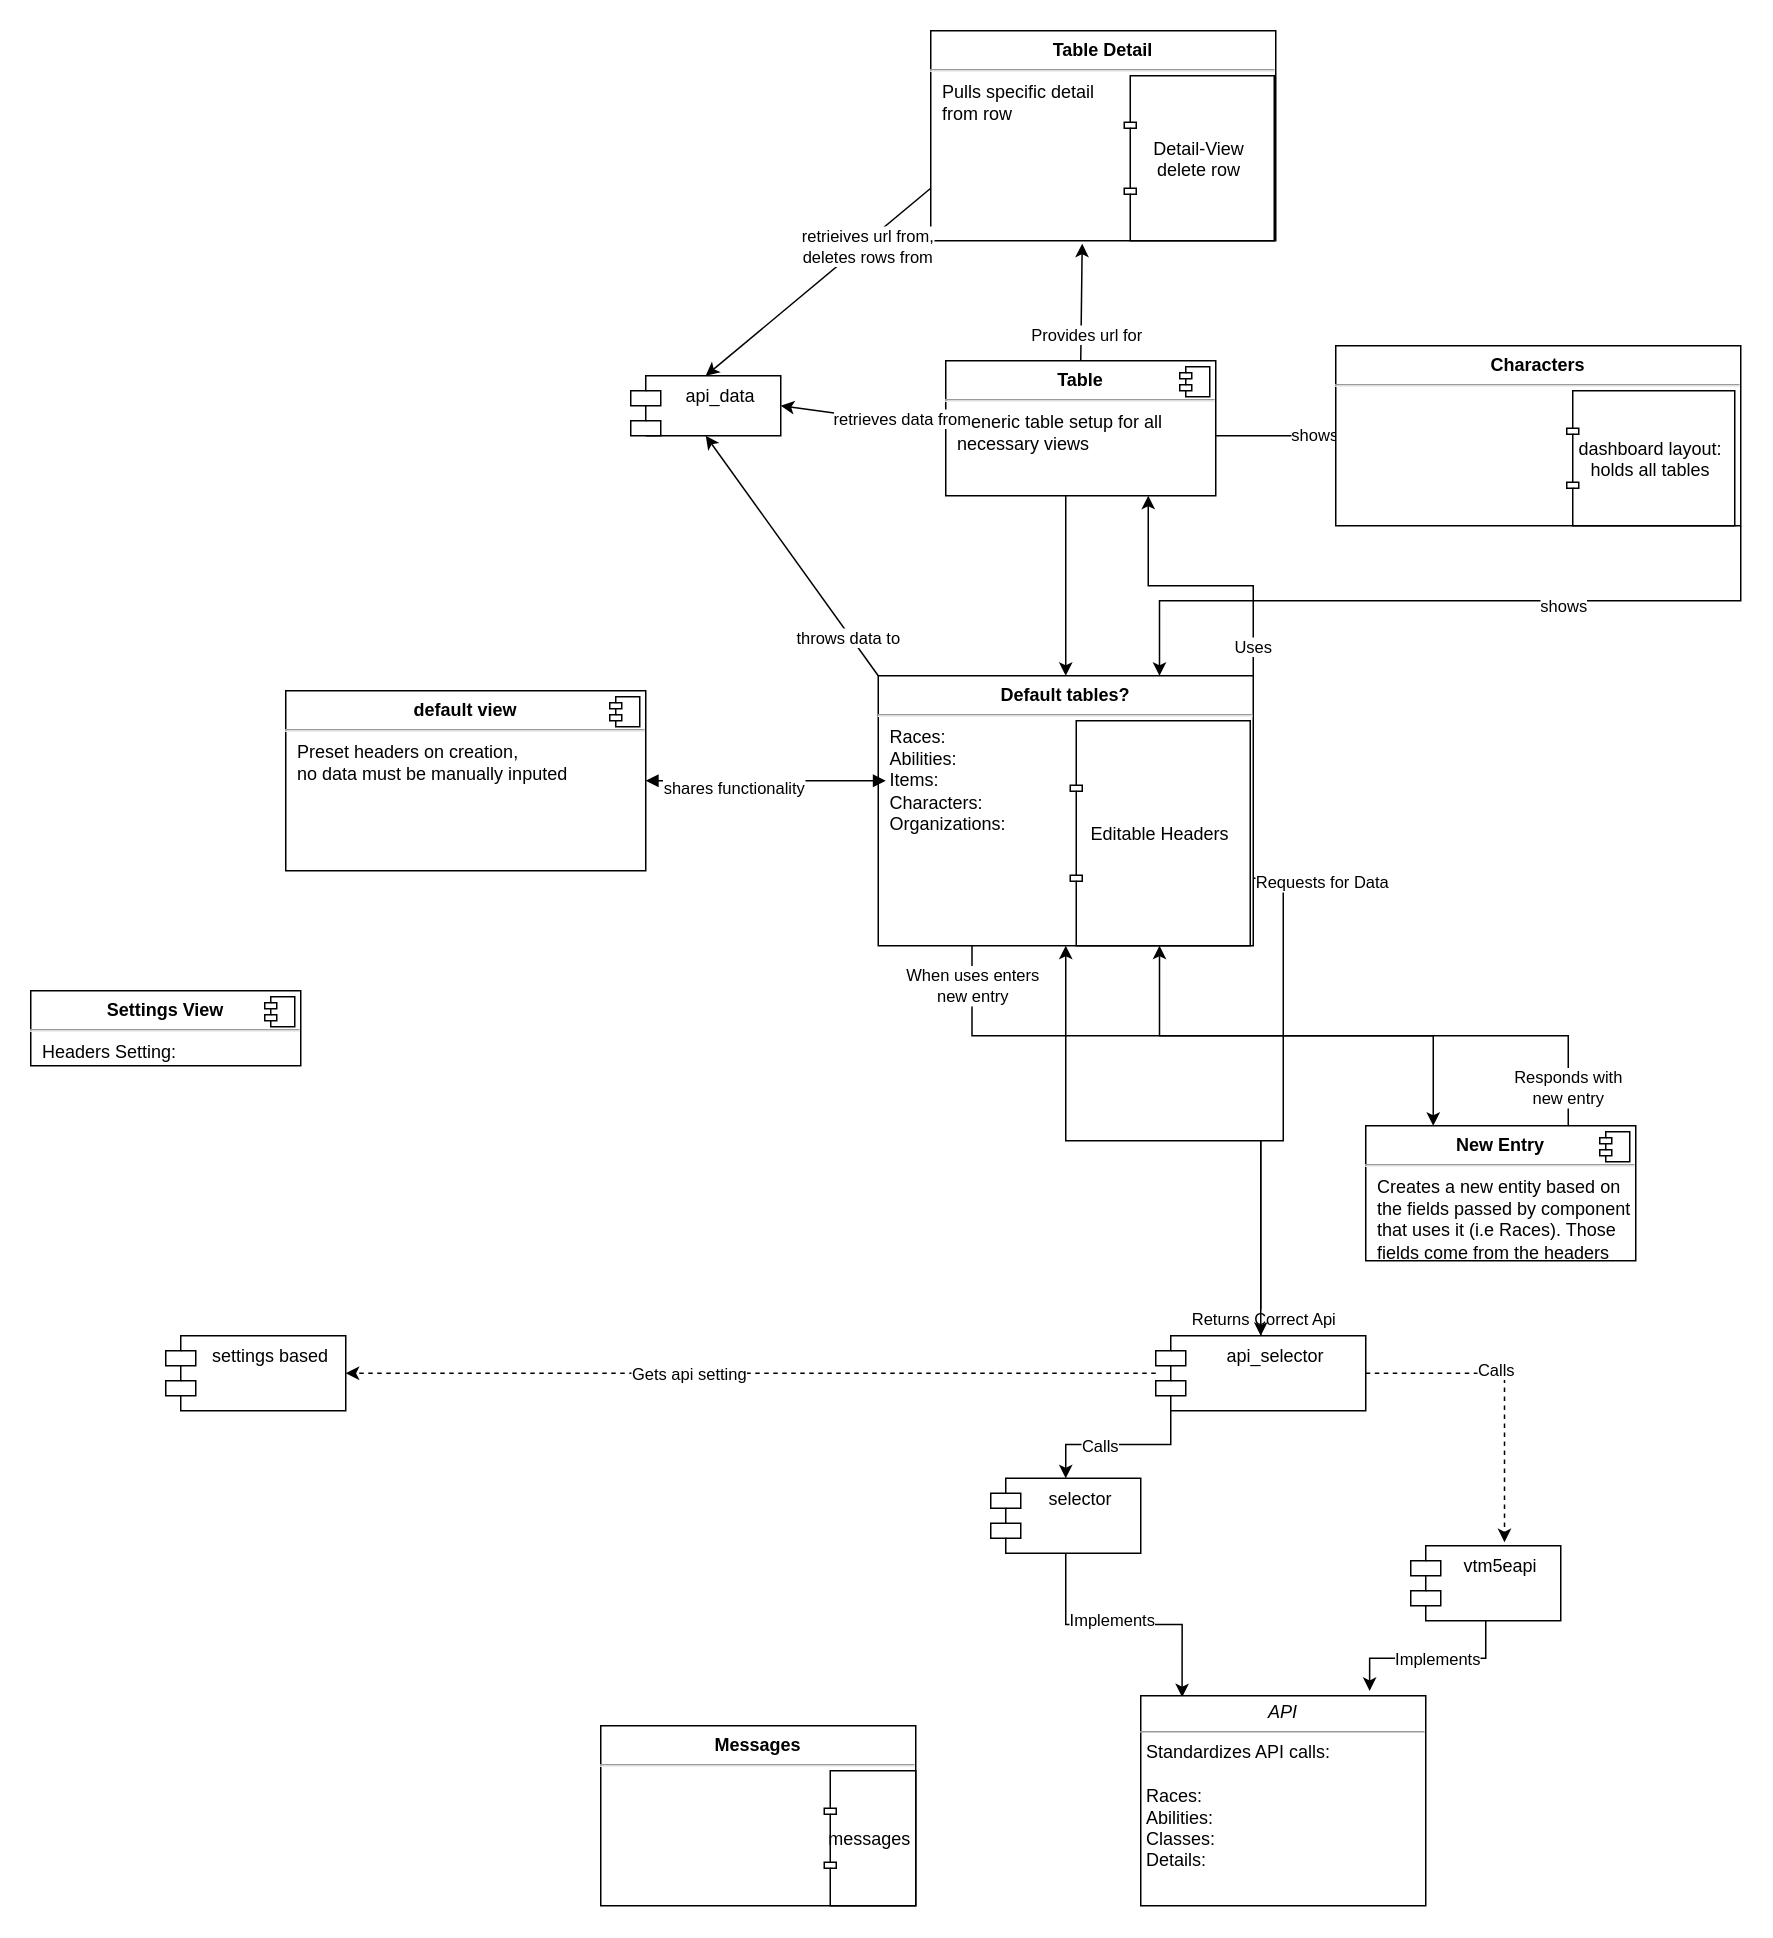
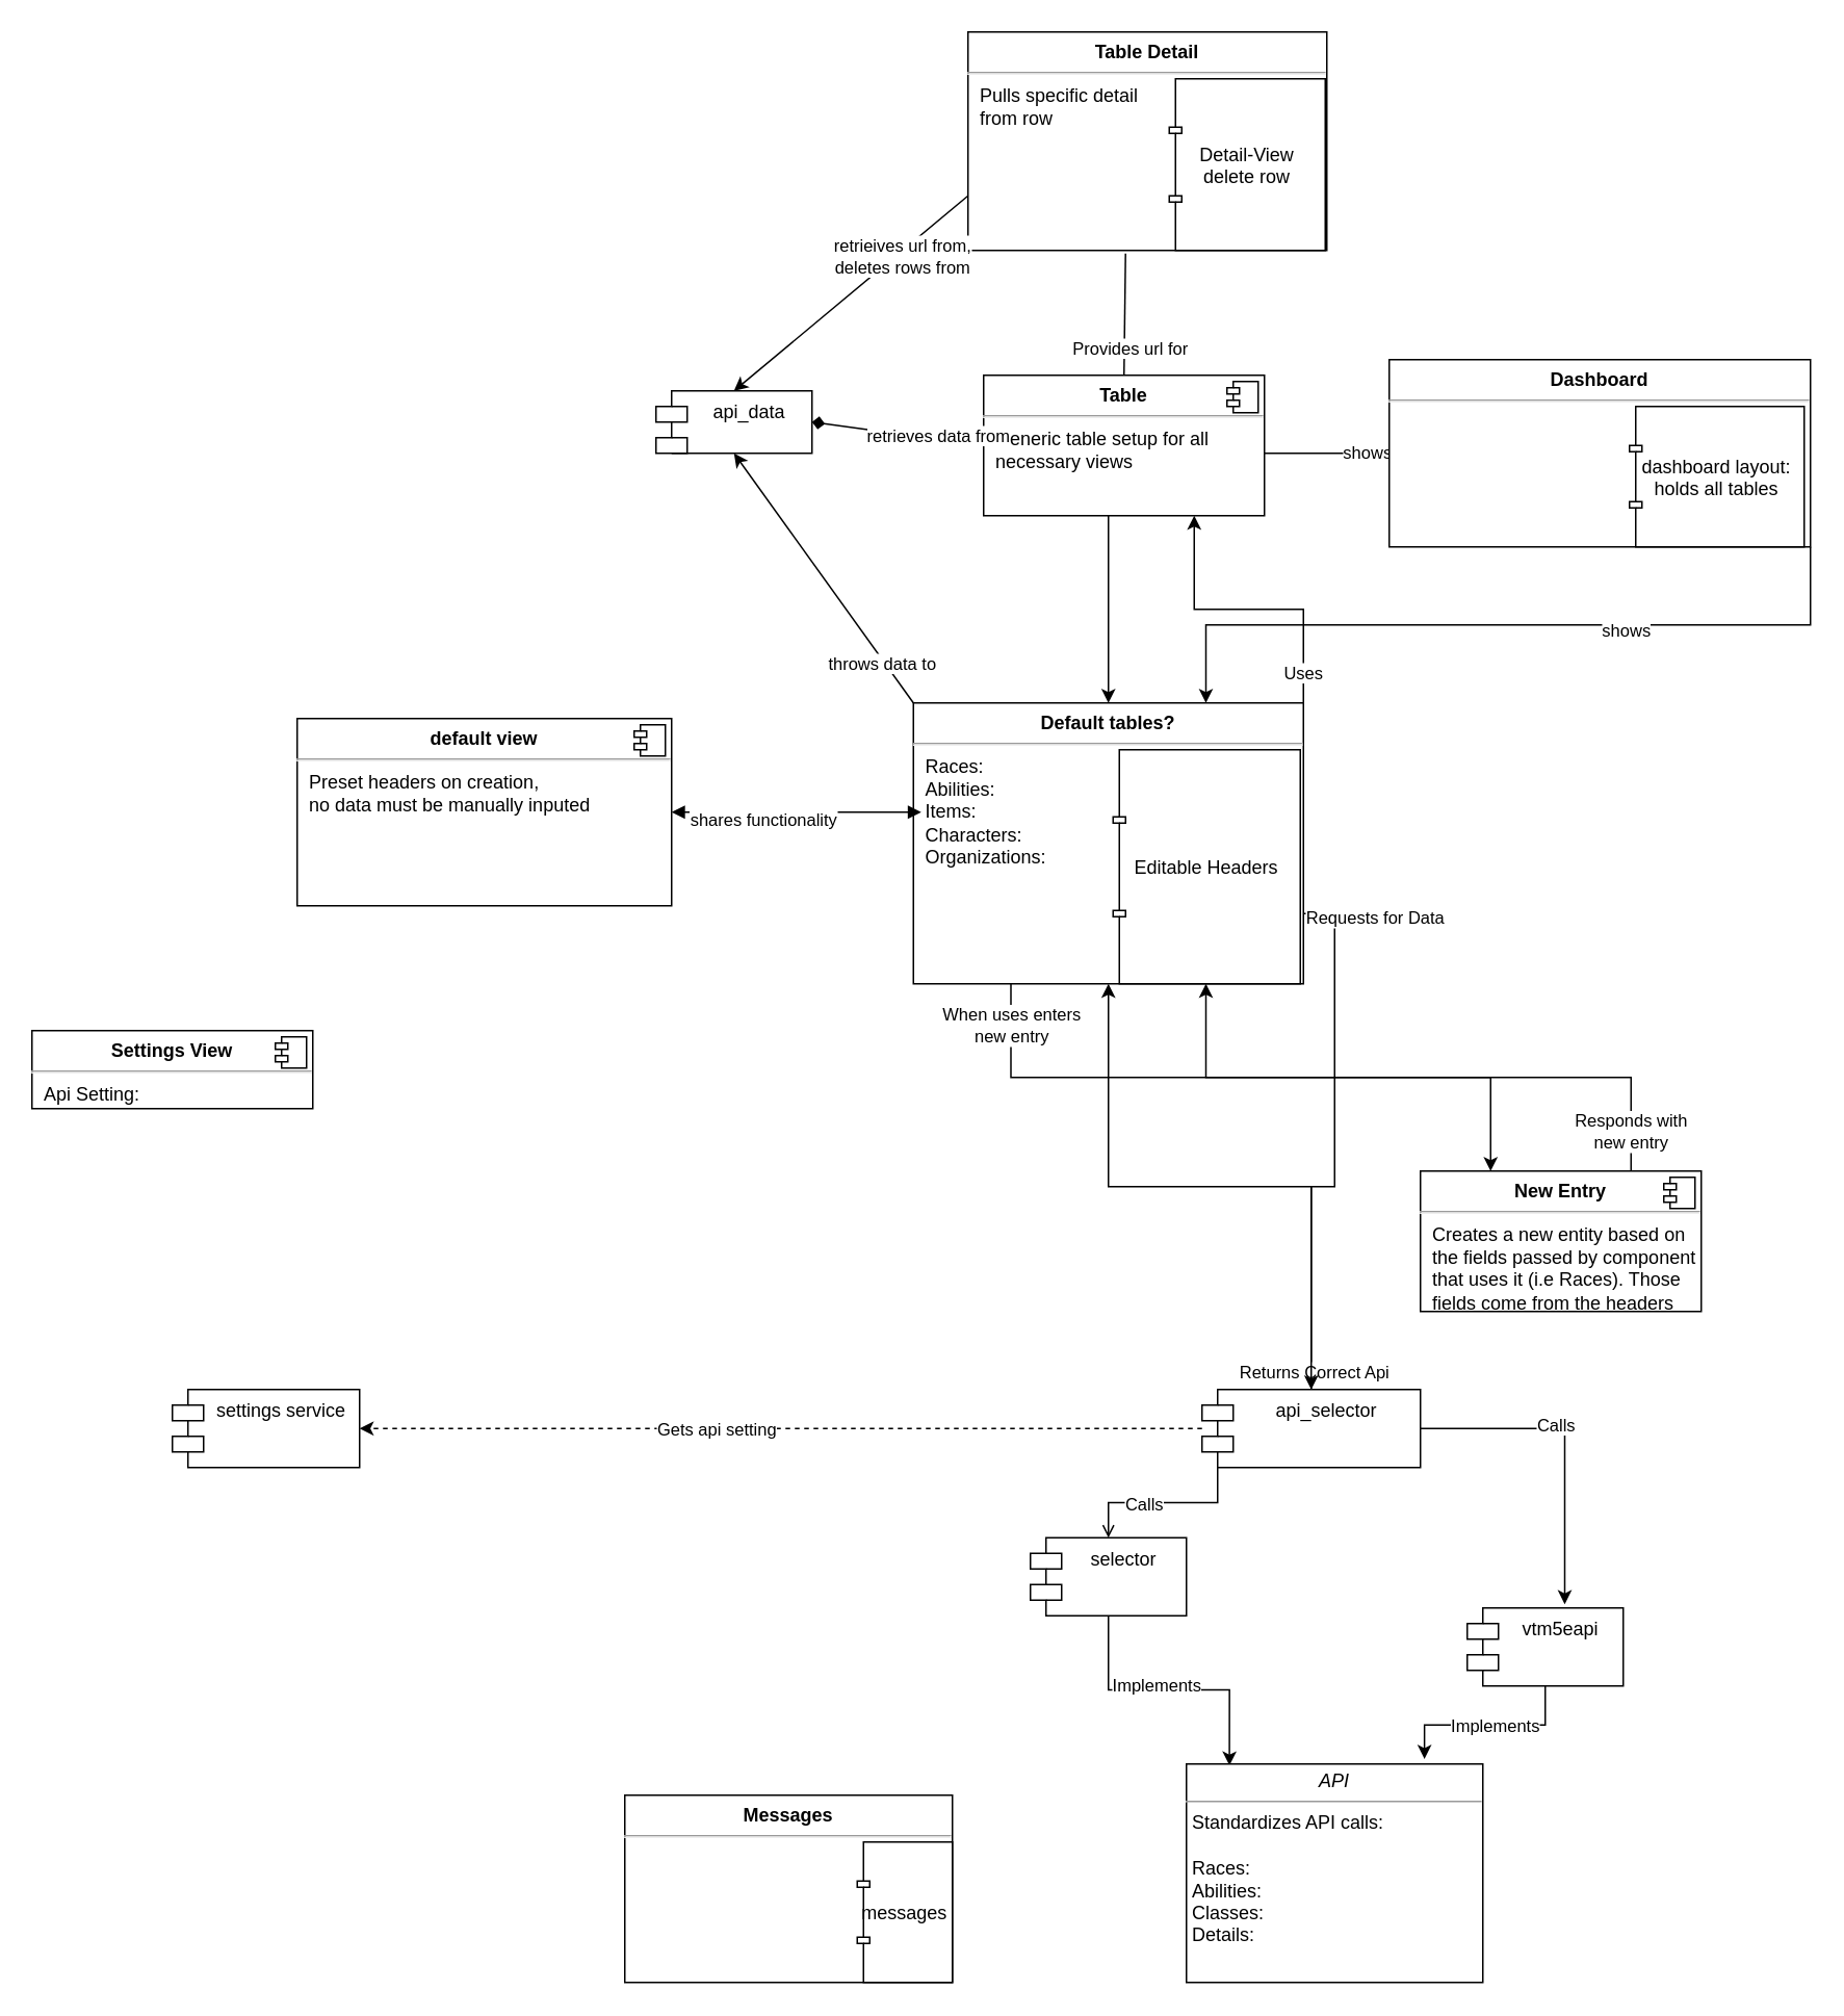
- <mxCell id="43" value="" style="endArrow=classic;html=1;exitX=0.5;exitY=0;exitDx=0;exitDy=0;entryX=0.439;entryY=1.014;entryDx=0;entryDy=0;entryPerimeter=0;startArrow=none;startFill=0;endFill=1;" edge="1" parent="1" source="16" target="39"><mxGeometry width="50" height="50" relative="1" as="geometry"><mxPoint x="790" y="240" as="sourcePoint" /><mxPoint x="840" y="190" as="targetPoint" /></mxGeometry></mxCell>
+ <mxCell id="43" value="" style="endArrow=none;html=1;exitX=0.5;exitY=0;exitDx=0;exitDy=0;entryX=0.439;entryY=1.014;entryDx=0;entryDy=0;entryPerimeter=0;startArrow=none;startFill=0;endFill=1;" edge="1" parent="1" source="16" target="39"><mxGeometry width="50" height="50" relative="1" as="geometry"><mxPoint x="790" y="240" as="sourcePoint" /><mxPoint x="840" y="190" as="targetPoint" /></mxGeometry></mxCell>
- <mxCell id="12" value="&lt;p style=&quot;margin: 0px ; margin-top: 6px ; text-align: center&quot;&gt;&lt;b&gt;Characters&lt;/b&gt;&lt;/p&gt;&lt;hr&gt;&lt;p style=&quot;margin: 0px ; margin-left: 8px&quot;&gt;&lt;br&gt;&lt;/p&gt;" style="align=left;overflow=fill;html=1;dropTarget=0;" parent="1" vertex="1"><mxGeometry x="890" y="230" width="270" height="120" as="geometry" /></mxCell>
+ <mxCell id="12" value="&lt;p style=&quot;margin: 0px ; margin-top: 6px ; text-align: center&quot;&gt;&lt;b&gt;Dashboard&lt;/b&gt;&lt;/p&gt;&lt;hr&gt;&lt;p style=&quot;margin: 0px ; margin-left: 8px&quot;&gt;&lt;br&gt;&lt;/p&gt;" style="align=left;overflow=fill;html=1;dropTarget=0;" parent="1" vertex="1"><mxGeometry x="890" y="230" width="270" height="120" as="geometry" /></mxCell>
- <mxCell id="47" value="" style="endArrow=classic;html=1;exitX=0;exitY=0.5;exitDx=0;exitDy=0;entryX=1;entryY=0.5;entryDx=0;entryDy=0;" edge="1" parent="1" source="16" target="46"><mxGeometry width="50" height="50" relative="1" as="geometry"><mxPoint x="720" y="420" as="sourcePoint" /><mxPoint x="770" y="370" as="targetPoint" /></mxGeometry></mxCell>
+ <mxCell id="47" value="" style="endArrow=diamond;html=1;exitX=0;exitY=0.5;exitDx=0;exitDy=0;entryX=1;entryY=0.5;entryDx=0;entryDy=0;" edge="1" parent="1" source="16" target="46"><mxGeometry width="50" height="50" relative="1" as="geometry"><mxPoint x="720" y="420" as="sourcePoint" /><mxPoint x="770" y="370" as="targetPoint" /></mxGeometry></mxCell>
- <mxCell id="41" value="&lt;p style=&quot;margin: 0px ; margin-top: 6px ; text-align: center&quot;&gt;&lt;b&gt;Settings View&lt;/b&gt;&lt;br&gt;&lt;/p&gt;&lt;hr&gt;&lt;p style=&quot;margin: 0px ; margin-left: 8px&quot;&gt;Headers Setting:&lt;br&gt;&lt;/p&gt;" style="align=left;overflow=fill;html=1;dropTarget=0;" vertex="1" parent="1"><mxGeometry x="20" y="660" width="180" height="50" as="geometry" /></mxCell>
+ <mxCell id="41" value="&lt;p style=&quot;margin: 0px ; margin-top: 6px ; text-align: center&quot;&gt;&lt;b&gt;Settings View&lt;/b&gt;&lt;br&gt;&lt;/p&gt;&lt;hr&gt;&lt;p style=&quot;margin: 0px ; margin-left: 8px&quot;&gt;Api Setting:&lt;br&gt;&lt;/p&gt;" style="align=left;overflow=fill;html=1;dropTarget=0;" vertex="1" parent="1"><mxGeometry x="20" y="660" width="180" height="50" as="geometry" /></mxCell>
- <mxCell id="45" value="settings based" style="shape=module;align=left;spacingLeft=20;align=center;verticalAlign=top;" vertex="1" parent="1"><mxGeometry x="110" y="890" width="120" height="50" as="geometry" /></mxCell>
+ <mxCell id="45" value="settings service" style="shape=module;align=left;spacingLeft=20;align=center;verticalAlign=top;" vertex="1" parent="1"><mxGeometry x="110" y="890" width="120" height="50" as="geometry" /></mxCell>
- <mxCell id="23" style="edgeStyle=orthogonalEdgeStyle;rounded=0;orthogonalLoop=1;jettySize=auto;html=1;entryX=0.625;entryY=-0.047;entryDx=0;entryDy=0;entryPerimeter=0;startArrow=none;startFill=0;endArrow=classic;endFill=1;dashed=1;" parent="1" source="29" target="36" edge="1"><mxGeometry relative="1" as="geometry" /></mxCell>
+ <mxCell id="23" style="edgeStyle=orthogonalEdgeStyle;rounded=0;orthogonalLoop=1;jettySize=auto;html=1;entryX=0.625;entryY=-0.047;entryDx=0;entryDy=0;entryPerimeter=0;startArrow=none;startFill=0;endArrow=classic;endFill=1;" parent="1" source="29" target="36" edge="1"><mxGeometry relative="1" as="geometry" /></mxCell>
- <mxCell id="21" style="edgeStyle=orthogonalEdgeStyle;rounded=0;orthogonalLoop=1;jettySize=auto;html=1;startArrow=none;startFill=0;endArrow=classic;endFill=1;exitX=0;exitY=1;exitDx=10;exitDy=0;exitPerimeter=0;" parent="1" source="29" target="20" edge="1"><mxGeometry relative="1" as="geometry" /></mxCell>
+ <mxCell id="21" style="edgeStyle=orthogonalEdgeStyle;rounded=0;orthogonalLoop=1;jettySize=auto;html=1;startArrow=none;startFill=0;endArrow=open;endFill=1;exitX=0;exitY=1;exitDx=10;exitDy=0;exitPerimeter=0;" parent="1" source="29" target="20" edge="1"><mxGeometry relative="1" as="geometry" /></mxCell>
